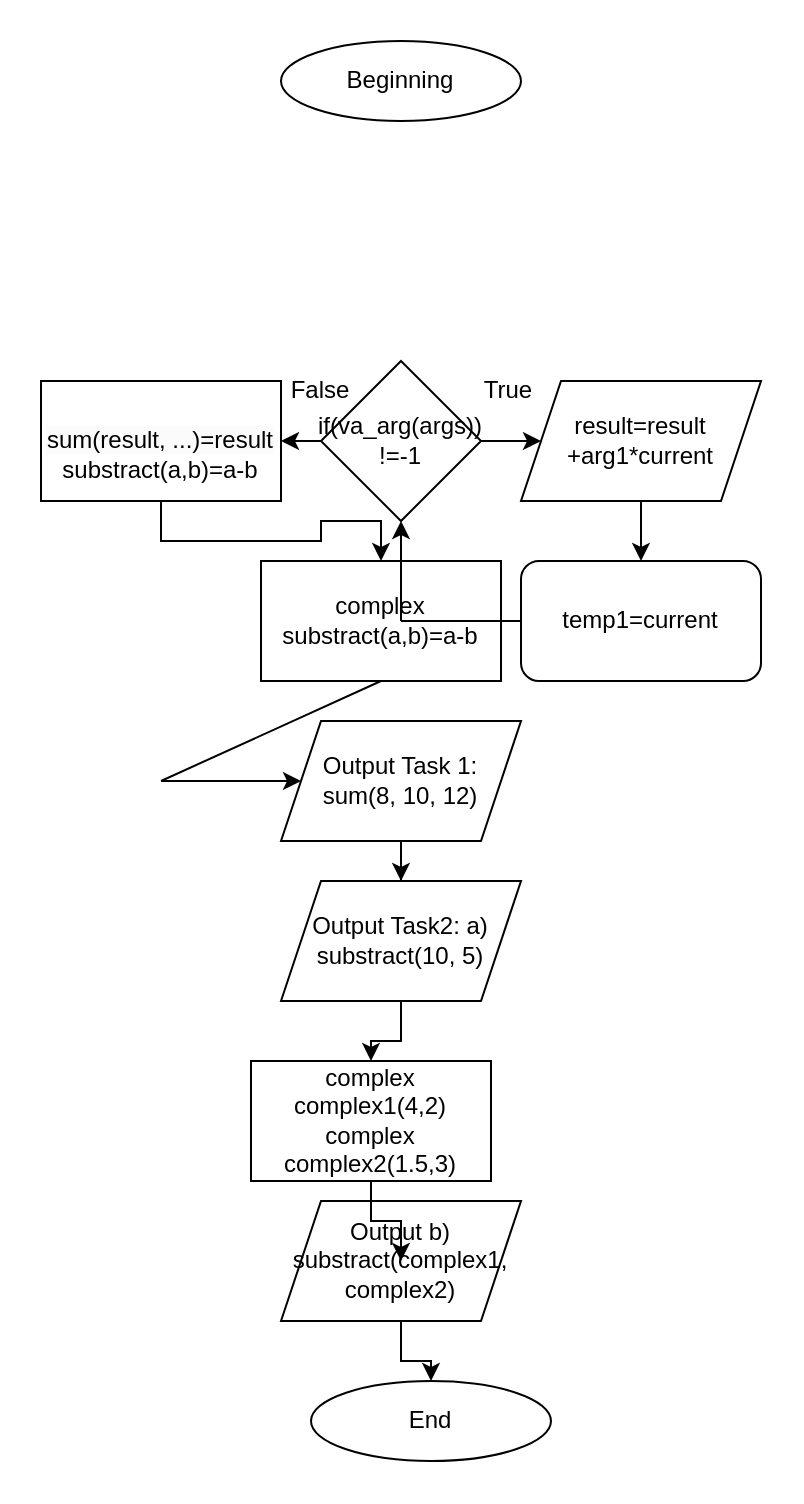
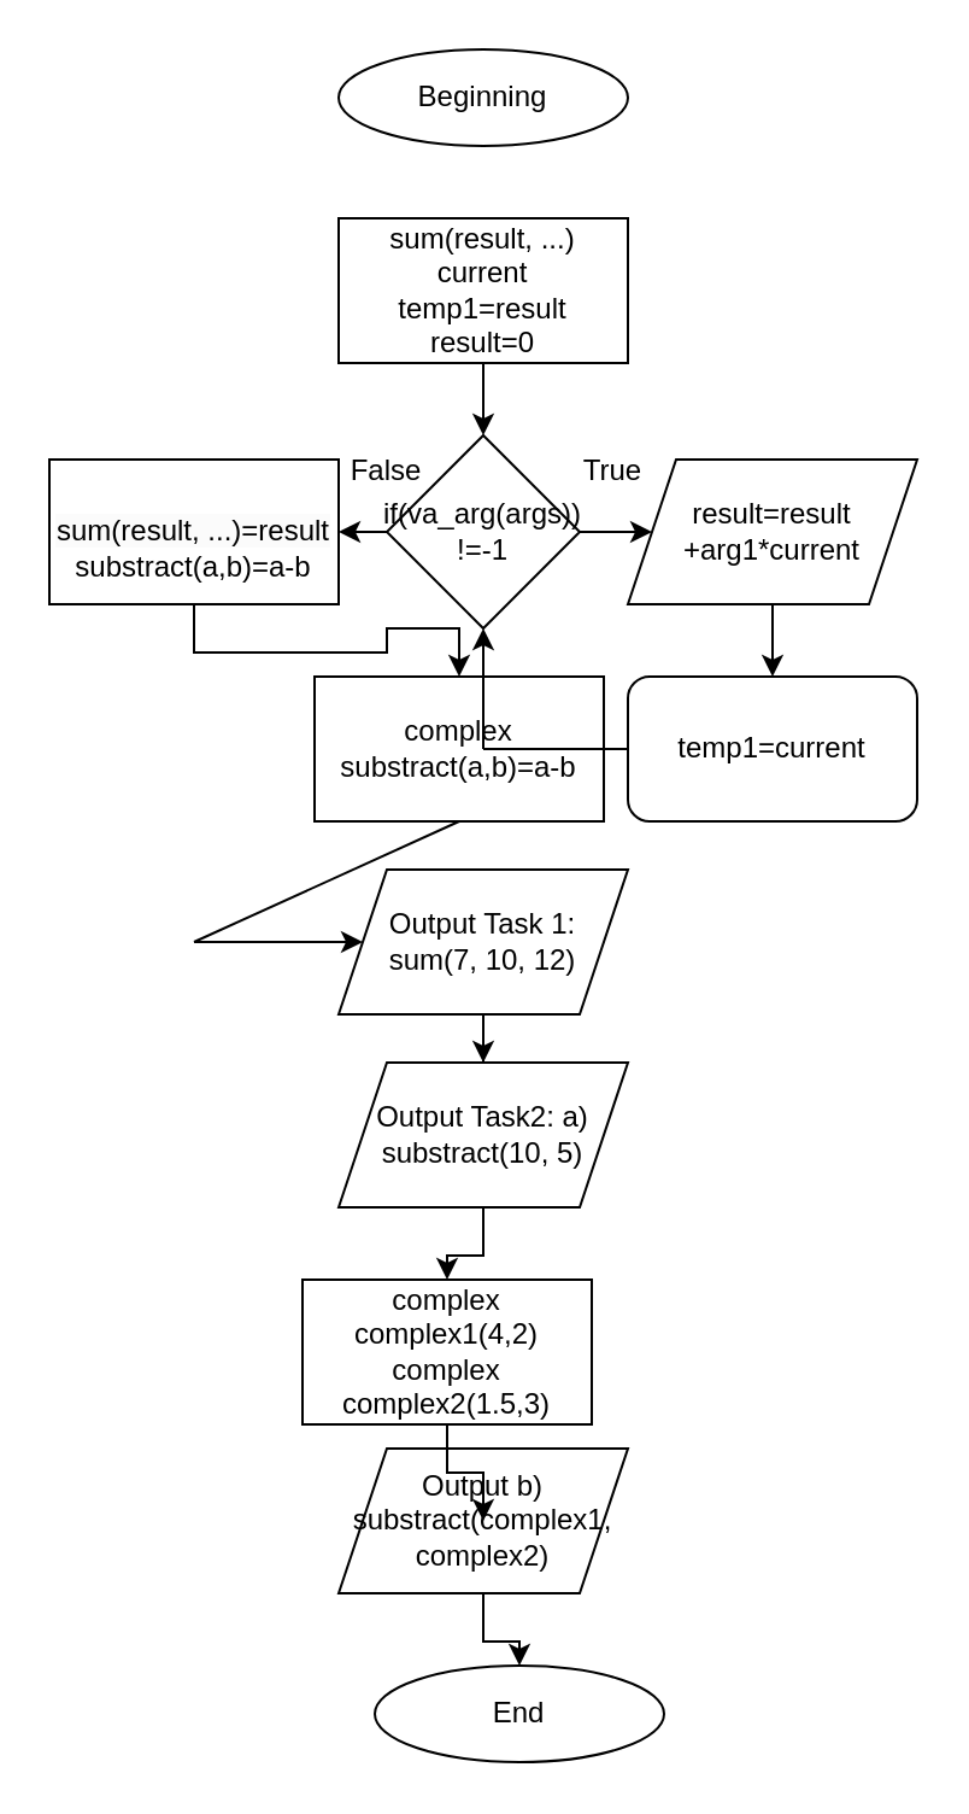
+ <mxCell id="4" value="sum(result, ...)&lt;br&gt;current&lt;br&gt;temp1=result&lt;br&gt;result=0" style="rounded=0;whiteSpace=wrap;html=1;" vertex="1" parent="1"><mxGeometry x="140" y="90" width="120" height="60" as="geometry" /></mxCell>
+ <mxCell id="3" value="" style="edgeStyle=orthogonalEdgeStyle;rounded=0;orthogonalLoop=1;jettySize=auto;html=1;" edge="1" parent="1" source="4" target="6"><mxGeometry relative="1" as="geometry" /></mxCell>
- <mxCell id="14" value="Output Task 1: &lt;br&gt;sum(8, 10, 12)" style="shape=parallelogram;perimeter=parallelogramPerimeter;whiteSpace=wrap;html=1;fixedSize=1;" vertex="1" parent="1"><mxGeometry x="140" y="360" width="120" height="60" as="geometry" /></mxCell>
+ <mxCell id="14" value="Output Task 1: &lt;br&gt;sum(7, 10, 12)" style="shape=parallelogram;perimeter=parallelogramPerimeter;whiteSpace=wrap;html=1;fixedSize=1;" vertex="1" parent="1"><mxGeometry x="140" y="360" width="120" height="60" as="geometry" /></mxCell>
